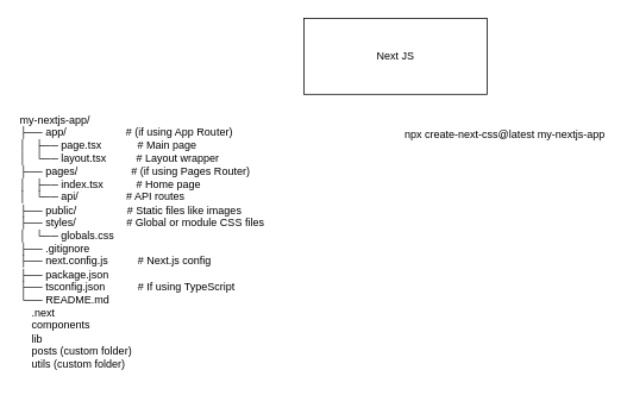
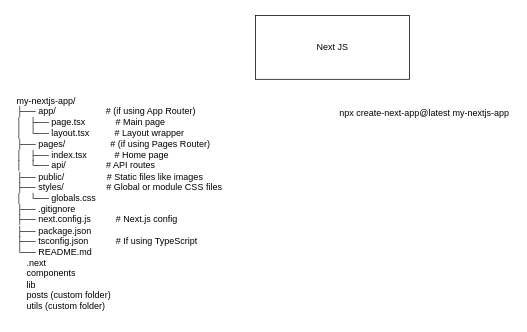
- <mxCell id="4" value="npx create-next-css@latest my-nextjs-app" style="text;html=1;align=center;verticalAlign=middle;whiteSpace=wrap;rounded=0;" vertex="1" parent="1"><mxGeometry x="450" y="150" width="230" as="geometry" /></mxCell>
+ <mxCell id="4" value="npx create-next-app@latest my-nextjs-app" style="text;html=1;align=center;verticalAlign=middle;whiteSpace=wrap;rounded=0;" vertex="1" parent="1"><mxGeometry x="450" y="150" width="230" as="geometry" /></mxCell>
